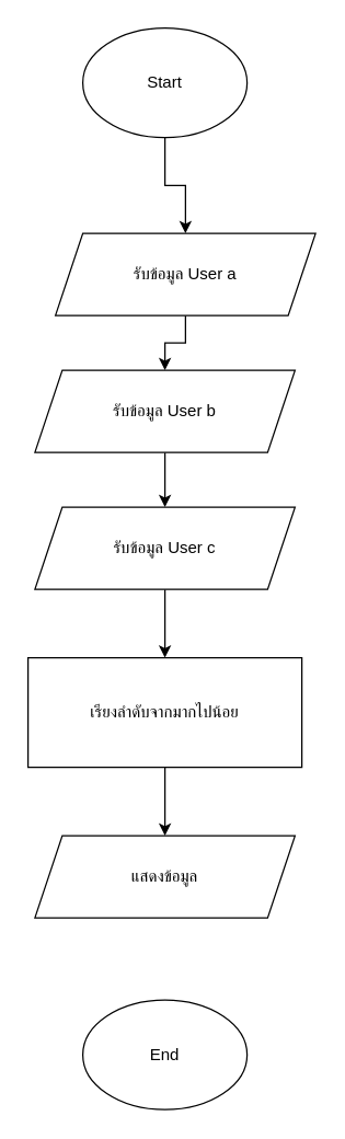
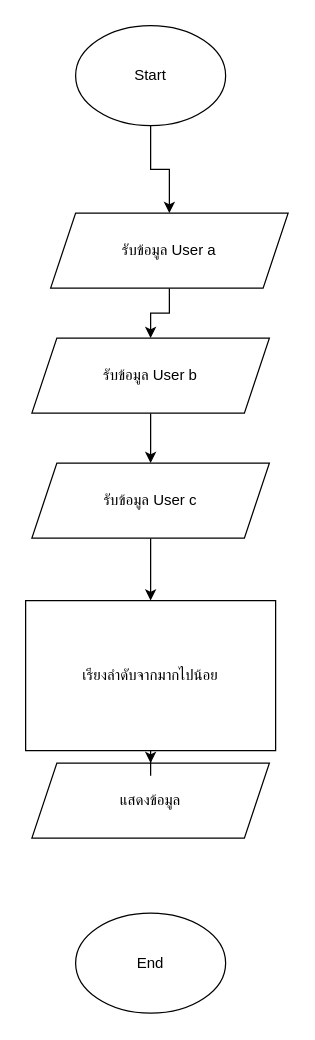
- <mxCell id="13" value="เรียงลำดับจากมากไปน้อย" style="rounded=0;whiteSpace=wrap;html=1;" vertex="1" parent="1"><mxGeometry x="20" y="480" width="200" height="80" as="geometry" /></mxCell>
+ <mxCell id="13" value="เรียงลำดับจากมากไปน้อย" style="rounded=0;whiteSpace=wrap;html=1;" vertex="1" parent="1"><mxGeometry x="20" y="480" width="200" height="120" as="geometry" /></mxCell>
